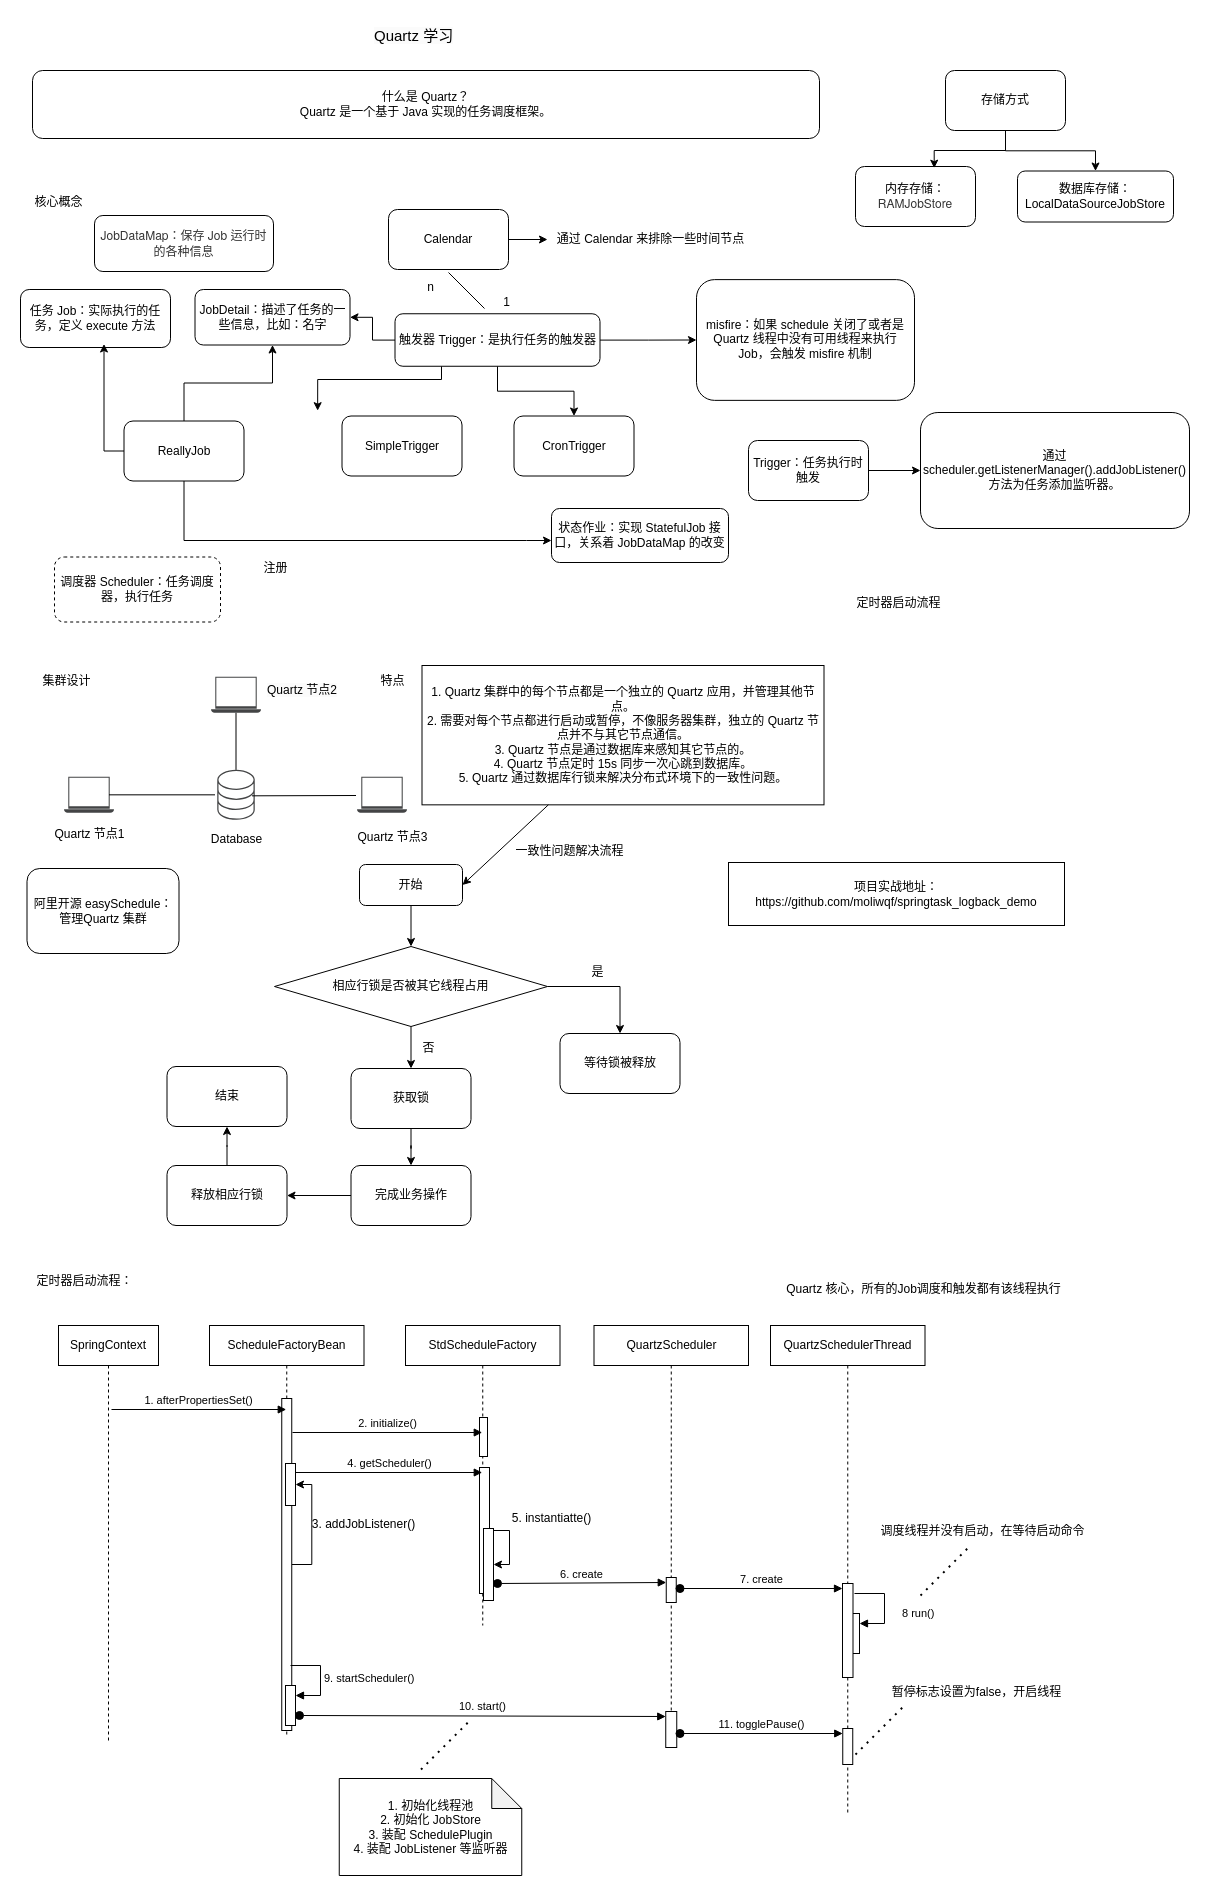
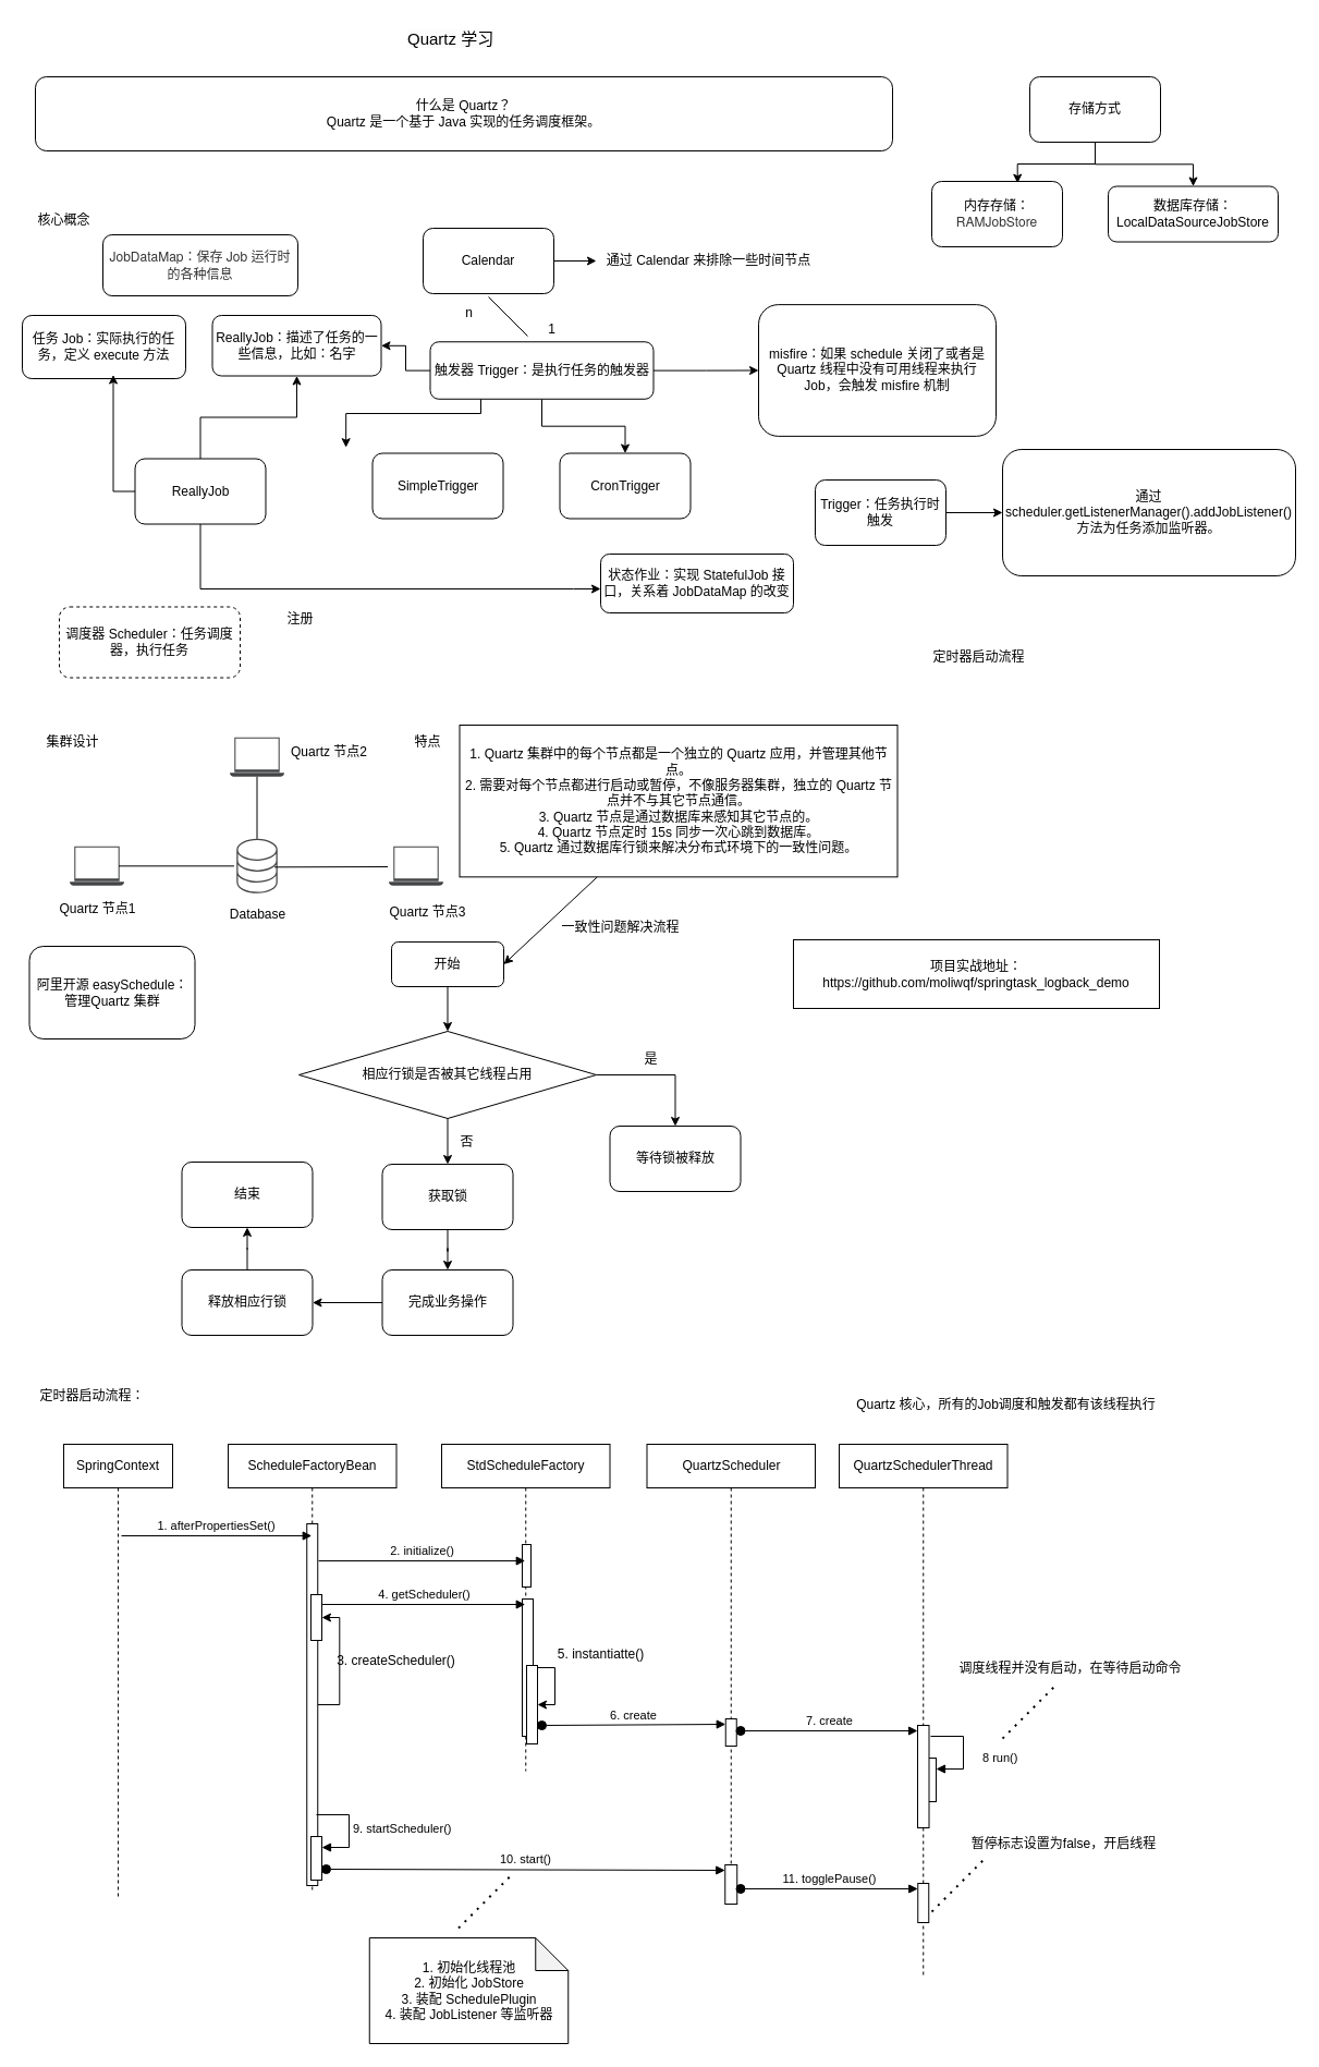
- <mxCell id="52" value="JobDetail：描述了任务的一些信息，比如：名字" style="rounded=1;whiteSpace=wrap;html=1;" parent="1" vertex="1"><mxGeometry x="194.5" y="289" width="155" height="55.5" as="geometry" /></mxCell>
+ <mxCell id="52" value="ReallyJob：描述了任务的一些信息，比如：名字" style="rounded=1;whiteSpace=wrap;html=1;" parent="1" vertex="1"><mxGeometry x="194.5" y="289" width="155" height="55.5" as="geometry" /></mxCell>
- <mxCell id="91" value="3. addJobListener()" style="text;html=1;align=center;verticalAlign=middle;resizable=0;points=[];autosize=1;strokeColor=none;fillColor=none;" vertex="1" parent="1"><mxGeometry x="299" y="1511" width="127" height="26" as="geometry" /></mxCell>
+ <mxCell id="91" value="3. createScheduler()" style="text;html=1;align=center;verticalAlign=middle;resizable=0;points=[];autosize=1;strokeColor=none;fillColor=none;" vertex="1" parent="1"><mxGeometry x="299" y="1511" width="127" height="26" as="geometry" /></mxCell>
